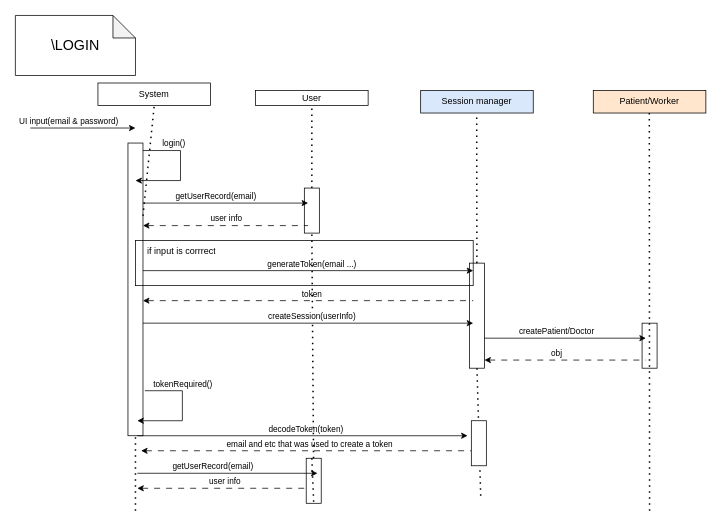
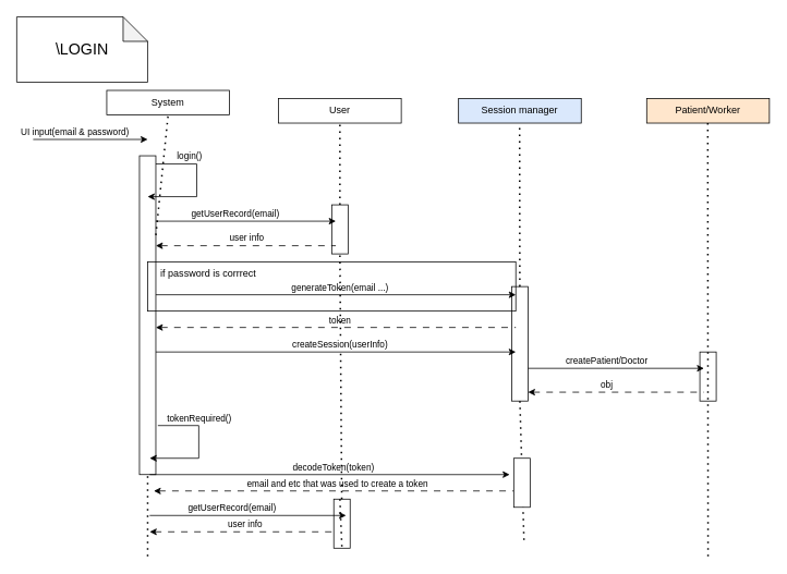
- <mxCell id="15" value="User" style="rounded=0;whiteSpace=wrap;html=1;" parent="1" vertex="1"><mxGeometry x="340" y="120" width="150" height="20" as="geometry" /></mxCell>
+ <mxCell id="15" value="User" style="rounded=0;whiteSpace=wrap;html=1;" parent="1" vertex="1"><mxGeometry x="340" y="120" width="150" height="30" as="geometry" /></mxCell>
- <mxCell id="25" value="if input is corrrect" style="text;strokeColor=none;fillColor=none;align=left;verticalAlign=middle;spacingLeft=4;spacingRight=4;overflow=hidden;points=[[0,0.5],[1,0.5]];portConstraint=eastwest;rotatable=0;whiteSpace=wrap;html=1;" parent="1" vertex="1"><mxGeometry x="190" y="320" width="160" height="30" as="geometry" /></mxCell>
+ <mxCell id="25" value="if password is corrrect" style="text;strokeColor=none;fillColor=none;align=left;verticalAlign=middle;spacingLeft=4;spacingRight=4;overflow=hidden;points=[[0,0.5],[1,0.5]];portConstraint=eastwest;rotatable=0;whiteSpace=wrap;html=1;" parent="1" vertex="1"><mxGeometry x="190" y="320" width="160" height="30" as="geometry" /></mxCell>
